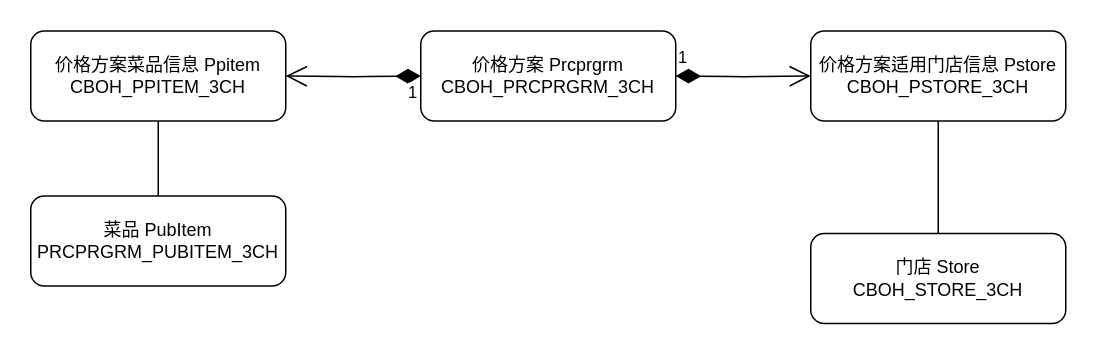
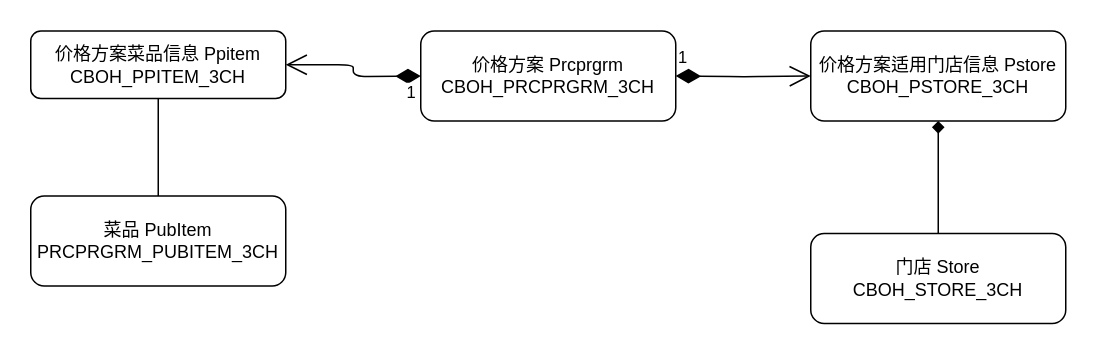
- <mxCell id="3" value="价格方案菜品信息 Ppitem&lt;br&gt;CBOH_PPITEM_3CH" style="rounded=1;whiteSpace=wrap;html=1;" vertex="1" parent="1"><mxGeometry x="20" y="20" width="170" height="60" as="geometry" /></mxCell>
+ <mxCell id="3" value="价格方案菜品信息 Ppitem&lt;br&gt;CBOH_PPITEM_3CH" style="rounded=1;whiteSpace=wrap;html=1;" vertex="1" parent="1"><mxGeometry x="20" y="20" width="170" height="45" as="geometry" /></mxCell>
- <mxCell id="6" value="" style="endArrow=none;html=1;entryX=0.5;entryY=1;entryDx=0;entryDy=0;exitX=0.5;exitY=0;exitDx=0;exitDy=0;" edge="1" parent="1" source="5" target="7"><mxGeometry width="50" height="50" relative="1" as="geometry"><mxPoint x="254" y="200" as="sourcePoint" /><mxPoint x="180" y="200" as="targetPoint" /><Array as="points" /></mxGeometry></mxCell>
+ <mxCell id="6" value="" style="endArrow=diamond;html=1;entryX=0.5;entryY=1;entryDx=0;entryDy=0;exitX=0.5;exitY=0;exitDx=0;exitDy=0;" edge="1" parent="1" source="5" target="7"><mxGeometry width="50" height="50" relative="1" as="geometry"><mxPoint x="254" y="200" as="sourcePoint" /><mxPoint x="180" y="200" as="targetPoint" /><Array as="points" /></mxGeometry></mxCell>
